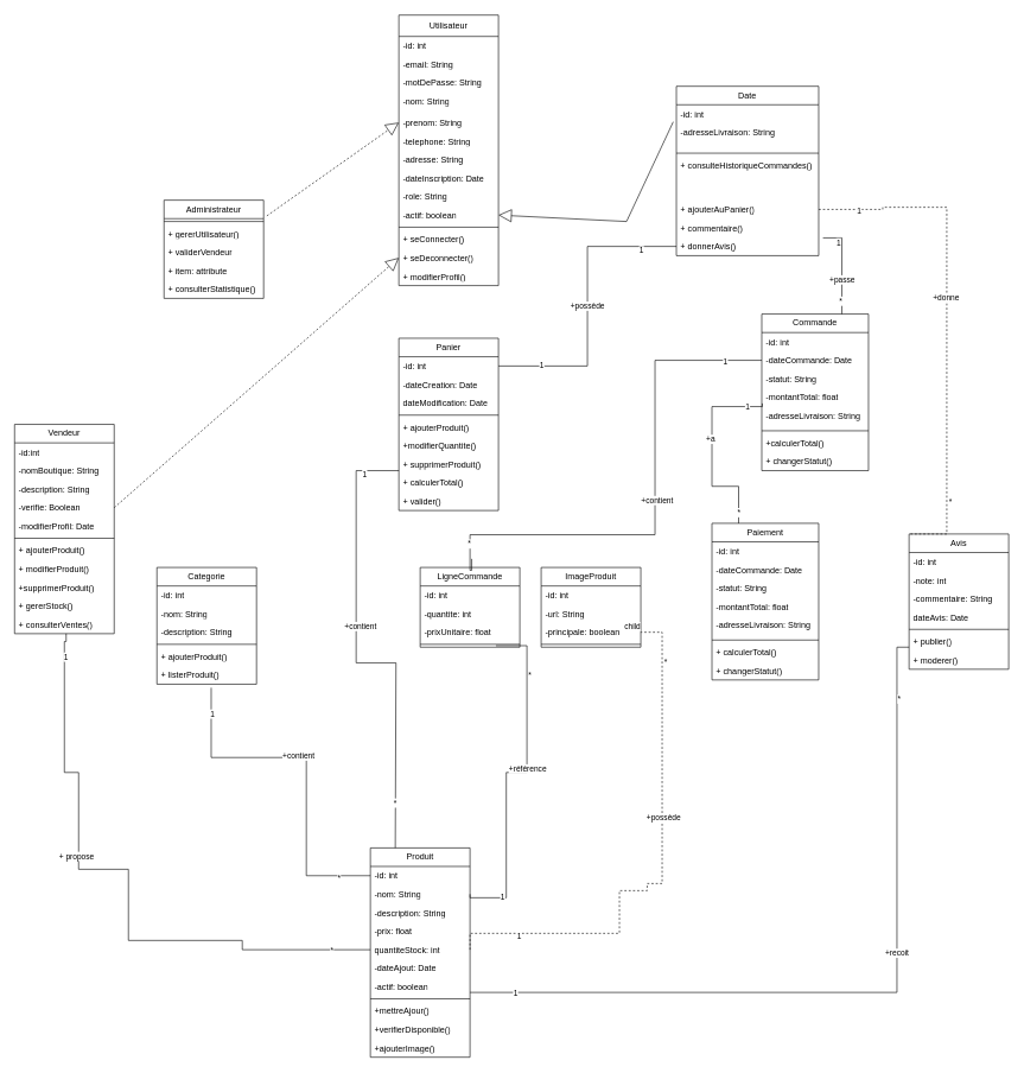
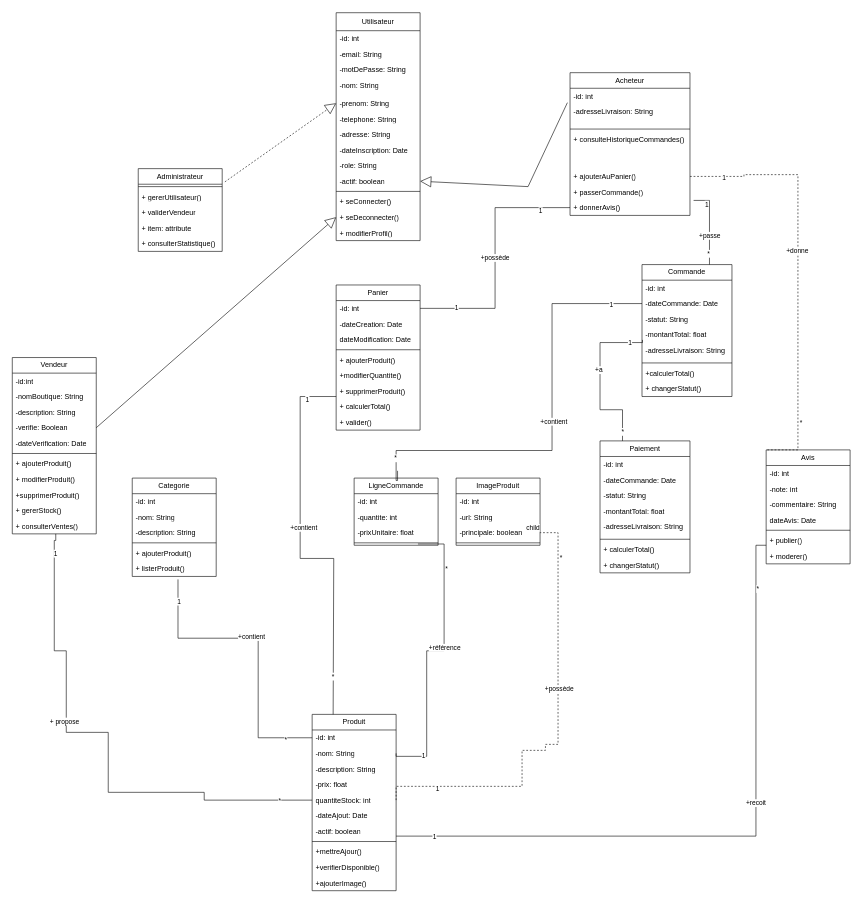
- <mxCell id="23" value="Date" style="swimlane;fontStyle=0;childLayout=stackLayout;horizontal=1;startSize=26;fillColor=none;horizontalStack=0;resizeParent=1;resizeParentMax=0;resizeLast=0;collapsible=1;marginBottom=0;whiteSpace=wrap;html=1;" vertex="1" parent="1"><mxGeometry x="950" y="120" width="200" height="238" as="geometry" /></mxCell>
+ <mxCell id="23" value="Acheteur" style="swimlane;fontStyle=0;childLayout=stackLayout;horizontal=1;startSize=26;fillColor=none;horizontalStack=0;resizeParent=1;resizeParentMax=0;resizeLast=0;collapsible=1;marginBottom=0;whiteSpace=wrap;html=1;" vertex="1" parent="1"><mxGeometry x="950" y="120" width="200" height="238" as="geometry" /></mxCell>
- <mxCell id="29" value="+ commentaire()" style="text;strokeColor=none;fillColor=none;align=left;verticalAlign=top;spacingLeft=4;spacingRight=4;overflow=hidden;rotatable=0;points=[[0,0.5],[1,0.5]];portConstraint=eastwest;whiteSpace=wrap;html=1;" vertex="1" parent="23"><mxGeometry y="186" width="200" height="26" as="geometry" /></mxCell>
+ <mxCell id="29" value="+ passerCommande()" style="text;strokeColor=none;fillColor=none;align=left;verticalAlign=top;spacingLeft=4;spacingRight=4;overflow=hidden;rotatable=0;points=[[0,0.5],[1,0.5]];portConstraint=eastwest;whiteSpace=wrap;html=1;" vertex="1" parent="23"><mxGeometry y="186" width="200" height="26" as="geometry" /></mxCell>
- <mxCell id="110" value="" style="endArrow=block;endSize=16;endFill=0;html=1;rounded=0;entryX=0;entryY=0.5;entryDx=0;entryDy=0;exitX=1;exitY=0.5;exitDx=0;exitDy=0;dashed=1;" edge="1" parent="1" source="35" target="15"><mxGeometry width="160" relative="1" as="geometry"><mxPoint x="180" y="690" as="sourcePoint" /><mxPoint x="540" y="610" as="targetPoint" /></mxGeometry></mxCell>
+ <mxCell id="110" value="" style="endArrow=block;endSize=16;endFill=0;html=1;rounded=0;entryX=0;entryY=0.5;entryDx=0;entryDy=0;exitX=1;exitY=0.5;exitDx=0;exitDy=0;" edge="1" parent="1" source="35" target="15"><mxGeometry width="160" relative="1" as="geometry"><mxPoint x="180" y="690" as="sourcePoint" /><mxPoint x="540" y="610" as="targetPoint" /></mxGeometry></mxCell>
- <mxCell id="36" value="-modifierProfil: Date" style="text;strokeColor=none;fillColor=none;align=left;verticalAlign=top;spacingLeft=4;spacingRight=4;overflow=hidden;rotatable=0;points=[[0,0.5],[1,0.5]];portConstraint=eastwest;whiteSpace=wrap;html=1;" vertex="1" parent="31"><mxGeometry y="130" width="140" height="26" as="geometry" /></mxCell>
+ <mxCell id="36" value="-dateVerification: Date" style="text;strokeColor=none;fillColor=none;align=left;verticalAlign=top;spacingLeft=4;spacingRight=4;overflow=hidden;rotatable=0;points=[[0,0.5],[1,0.5]];portConstraint=eastwest;whiteSpace=wrap;html=1;" vertex="1" parent="31"><mxGeometry y="130" width="140" height="26" as="geometry" /></mxCell>
